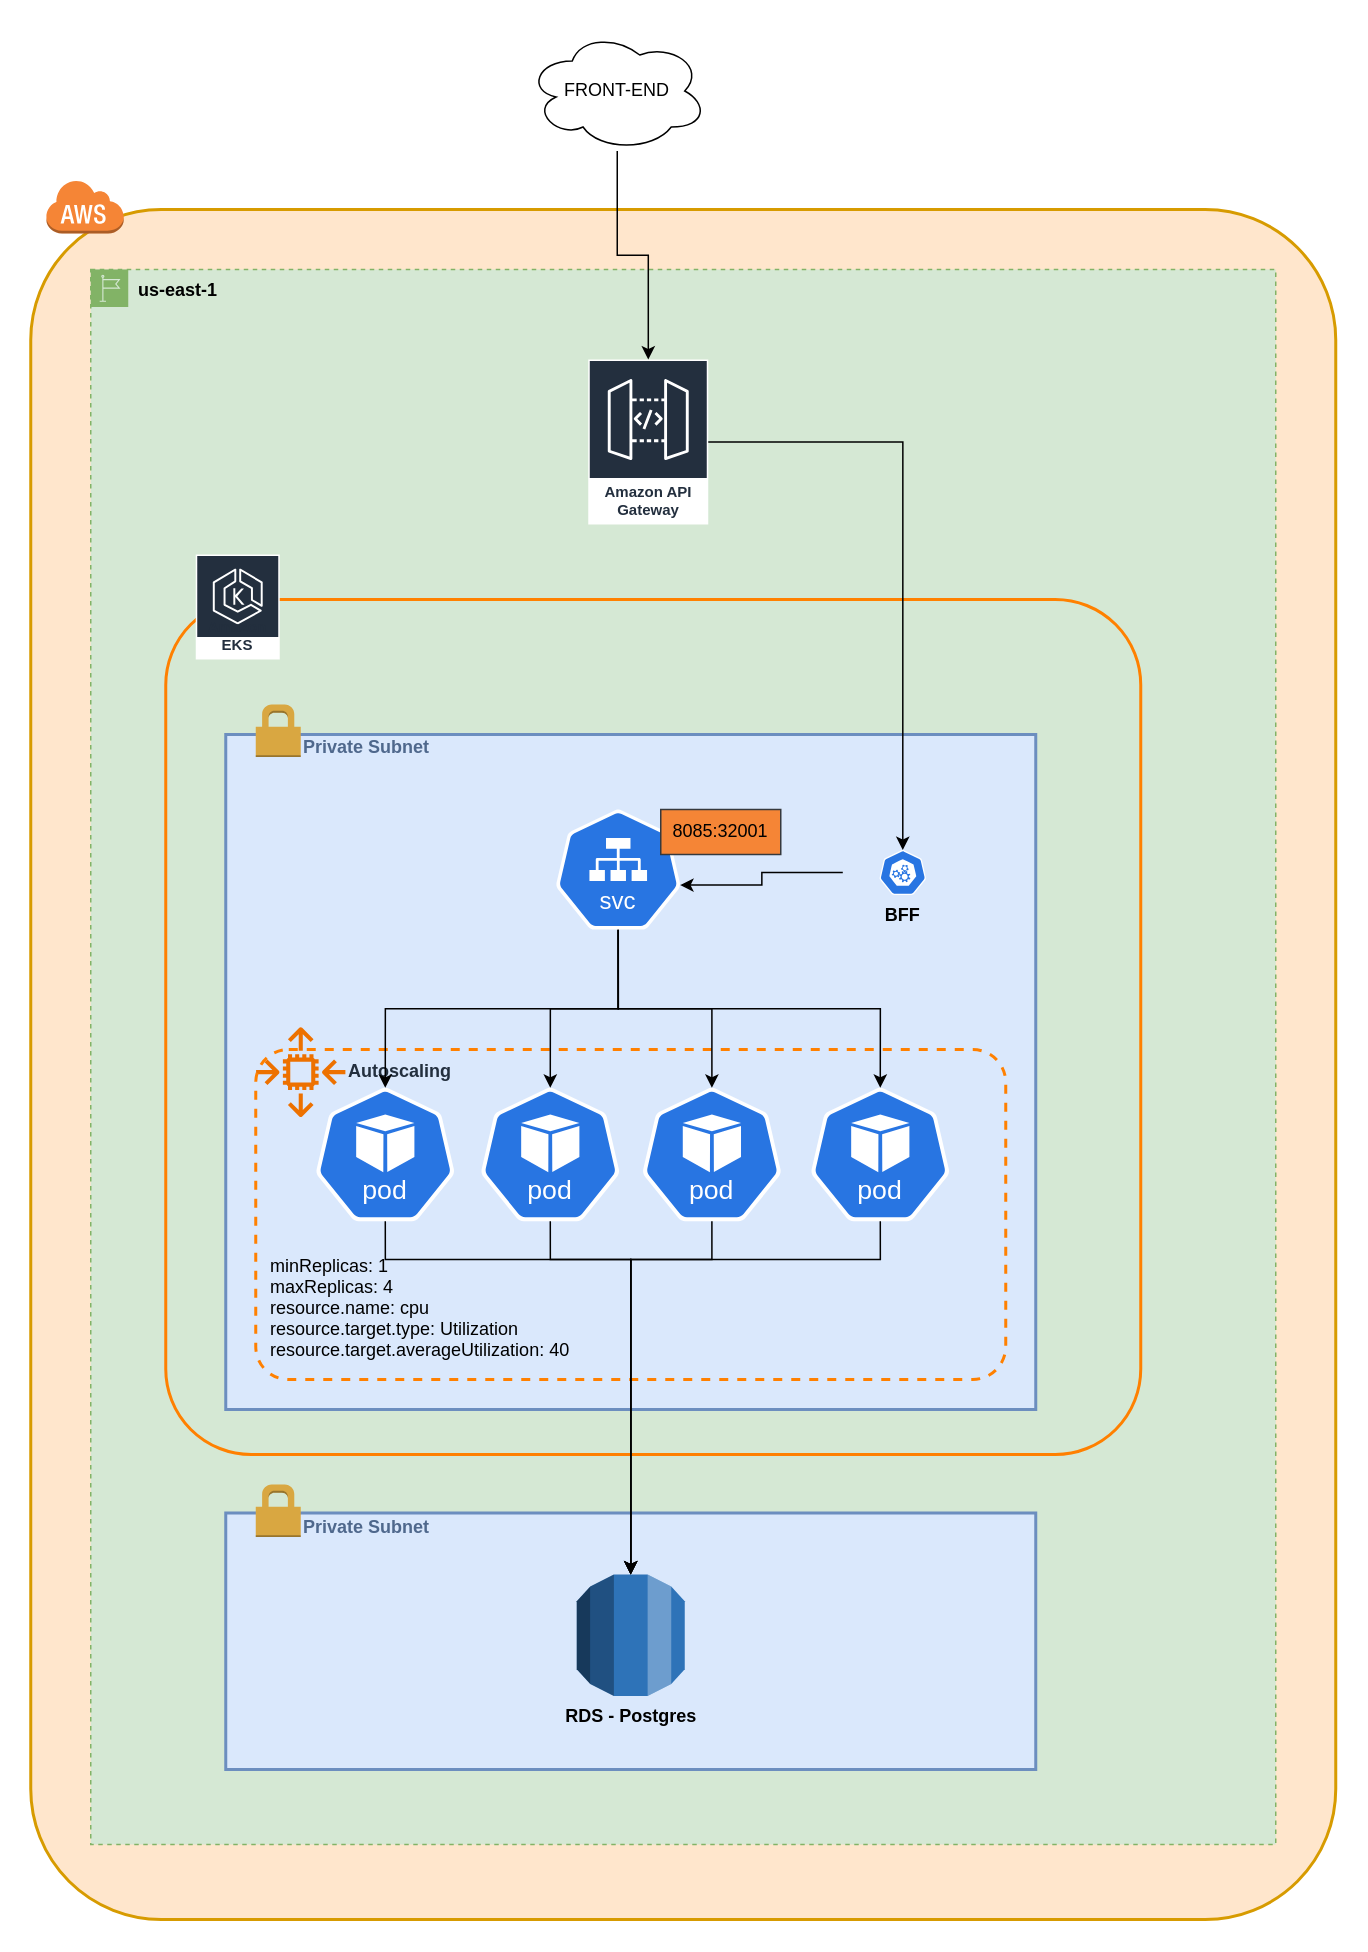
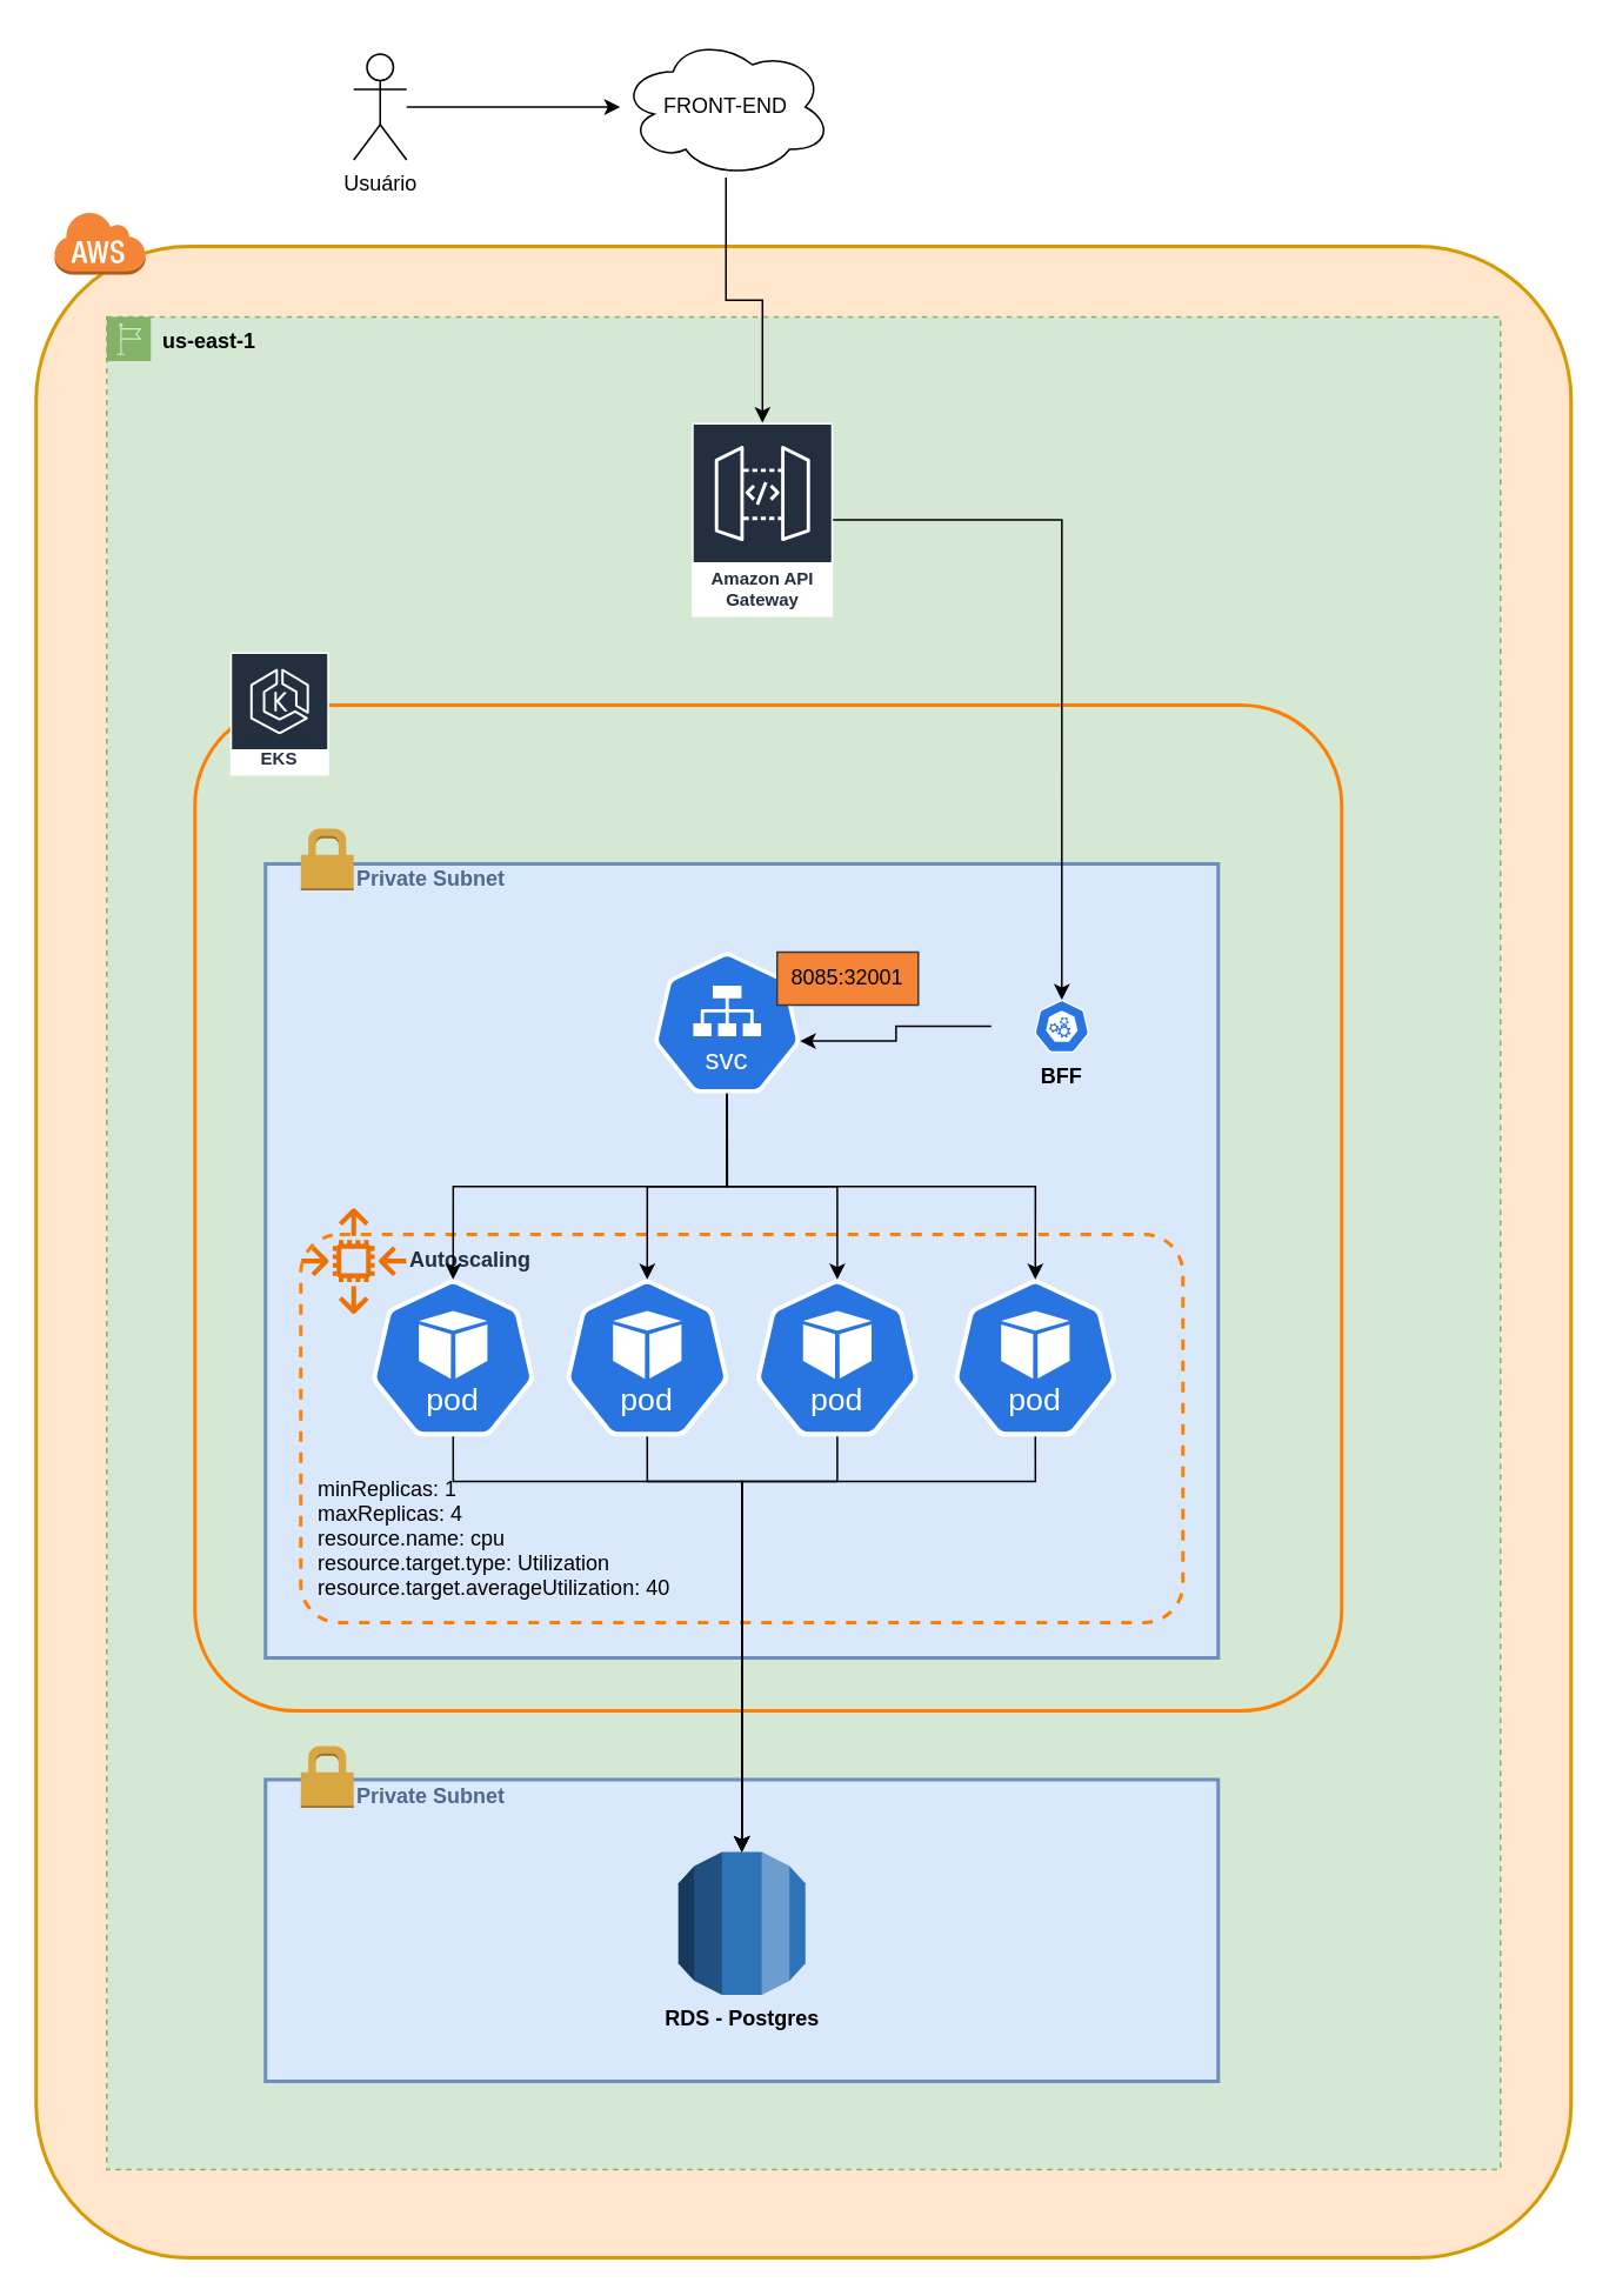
+ <mxCell id="36" value="Usuário" style="shape=umlActor;verticalLabelPosition=bottom;verticalAlign=top;html=1;outlineConnect=0;" vertex="1" parent="1"><mxGeometry x="200" y="30" width="30" height="60" as="geometry" /></mxCell>
+ <mxCell id="35" style="edgeStyle=orthogonalEdgeStyle;rounded=0;orthogonalLoop=1;jettySize=auto;html=1;" edge="1" parent="1" source="36" target="34"><mxGeometry relative="1" as="geometry" /></mxCell>
